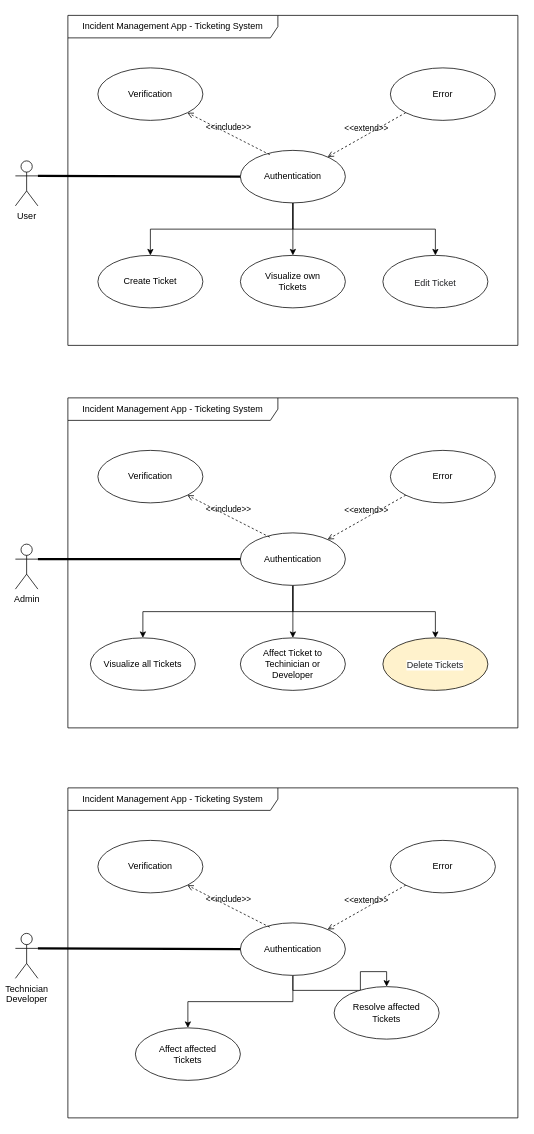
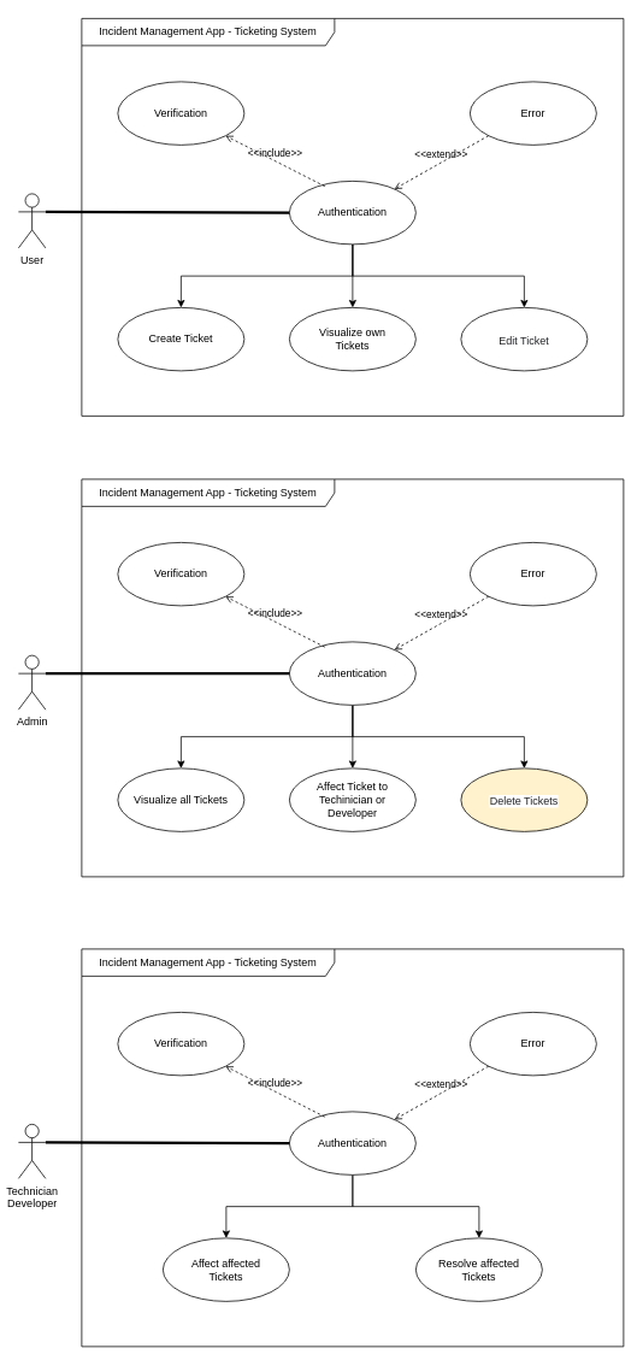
- <mxCell id="26" value="Visualize all Tickets" style="ellipse;whiteSpace=wrap;html=1;" parent="1" vertex="1"><mxGeometry x="120" y="850" width="140" height="70" as="geometry" /></mxCell>
+ <mxCell id="26" value="Visualize all Tickets" style="ellipse;whiteSpace=wrap;html=1;" parent="1" vertex="1"><mxGeometry x="130" y="850" width="140" height="70" as="geometry" /></mxCell>
- <mxCell id="40" value="Resolve affected&lt;br&gt;Tickets" style="ellipse;whiteSpace=wrap;html=1;" parent="1" vertex="1"><mxGeometry x="445" y="1315" width="140" height="70" as="geometry" /></mxCell>
+ <mxCell id="40" value="Resolve affected&lt;br&gt;Tickets" style="ellipse;whiteSpace=wrap;html=1;" parent="1" vertex="1"><mxGeometry x="460" y="1370" width="140" height="70" as="geometry" /></mxCell>
